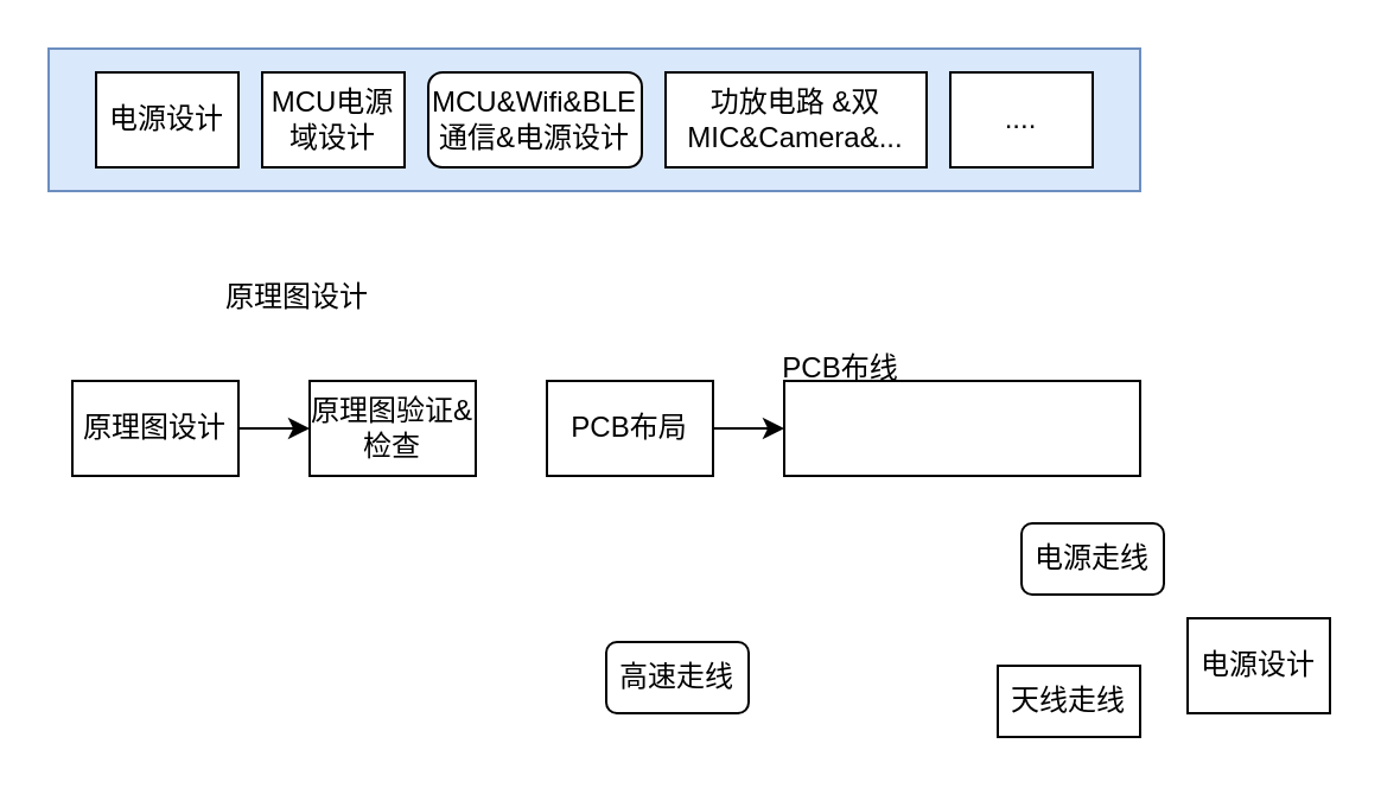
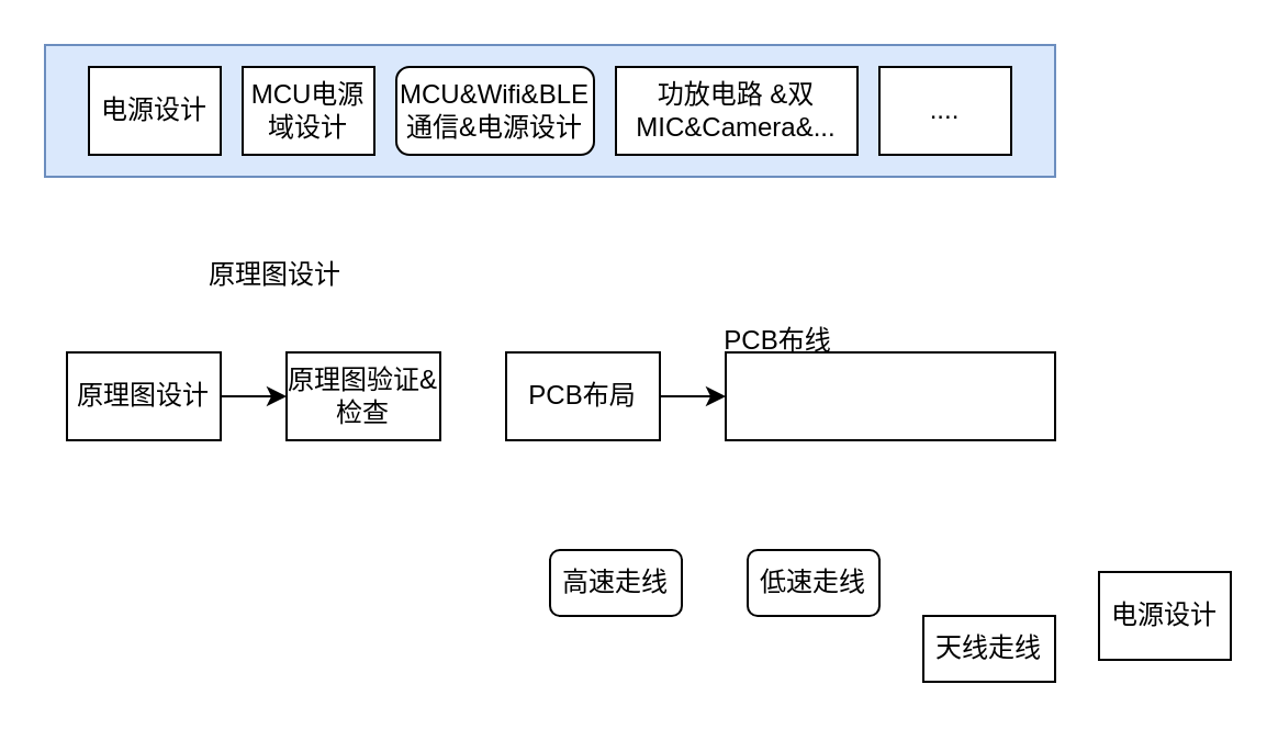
- <mxCell id="18" value="电源走线" style="rounded=1;whiteSpace=wrap;html=1;" vertex="1" parent="1"><mxGeometry x="430" y="220" width="60" height="30" as="geometry" /></mxCell>
+ <mxCell id="17" value="低速走线" style="rounded=1;whiteSpace=wrap;html=1;" vertex="1" parent="1"><mxGeometry x="340" y="250" width="60" height="30" as="geometry" /></mxCell>
- <mxCell id="15" value="高速走线" style="rounded=1;whiteSpace=wrap;html=1;" vertex="1" parent="1"><mxGeometry x="255" y="270" width="60" height="30" as="geometry" /></mxCell>
+ <mxCell id="15" value="高速走线" style="rounded=1;whiteSpace=wrap;html=1;" vertex="1" parent="1"><mxGeometry x="250" y="250" width="60" height="30" as="geometry" /></mxCell>
